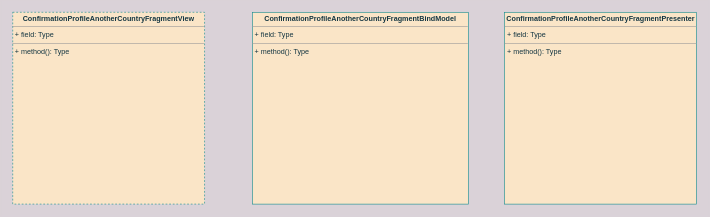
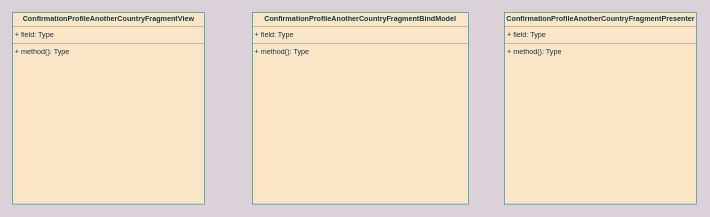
- <mxCell id="2" value="&lt;p style=&quot;margin: 0px ; margin-top: 4px ; text-align: center&quot;&gt;&lt;b&gt;ConfirmationProfileAnotherCountryFragmentView&lt;/b&gt;&lt;/p&gt;&lt;hr size=&quot;1&quot;&gt;&lt;p style=&quot;margin: 0px ; margin-left: 4px&quot;&gt;+ field: Type&lt;/p&gt;&lt;hr size=&quot;1&quot;&gt;&lt;p style=&quot;margin: 0px ; margin-left: 4px&quot;&gt;+ method(): Type&lt;/p&gt;" style="verticalAlign=top;align=left;overflow=fill;fontSize=12;fontFamily=Helvetica;html=1;rounded=0;sketch=0;fontColor=#143642;strokeColor=#0F8B8D;fillColor=#FAE5C7;dashed=1;" vertex="1" parent="1"><mxGeometry x="20" y="20" width="320" height="320" as="geometry" /></mxCell>
+ <mxCell id="2" value="&lt;p style=&quot;margin: 0px ; margin-top: 4px ; text-align: center&quot;&gt;&lt;b&gt;ConfirmationProfileAnotherCountryFragmentView&lt;/b&gt;&lt;/p&gt;&lt;hr size=&quot;1&quot;&gt;&lt;p style=&quot;margin: 0px ; margin-left: 4px&quot;&gt;+ field: Type&lt;/p&gt;&lt;hr size=&quot;1&quot;&gt;&lt;p style=&quot;margin: 0px ; margin-left: 4px&quot;&gt;+ method(): Type&lt;/p&gt;" style="verticalAlign=top;align=left;overflow=fill;fontSize=12;fontFamily=Helvetica;html=1;rounded=0;sketch=0;fontColor=#143642;strokeColor=#0F8B8D;fillColor=#FAE5C7;" vertex="1" parent="1"><mxGeometry x="20" y="20" width="320" height="320" as="geometry" /></mxCell>
